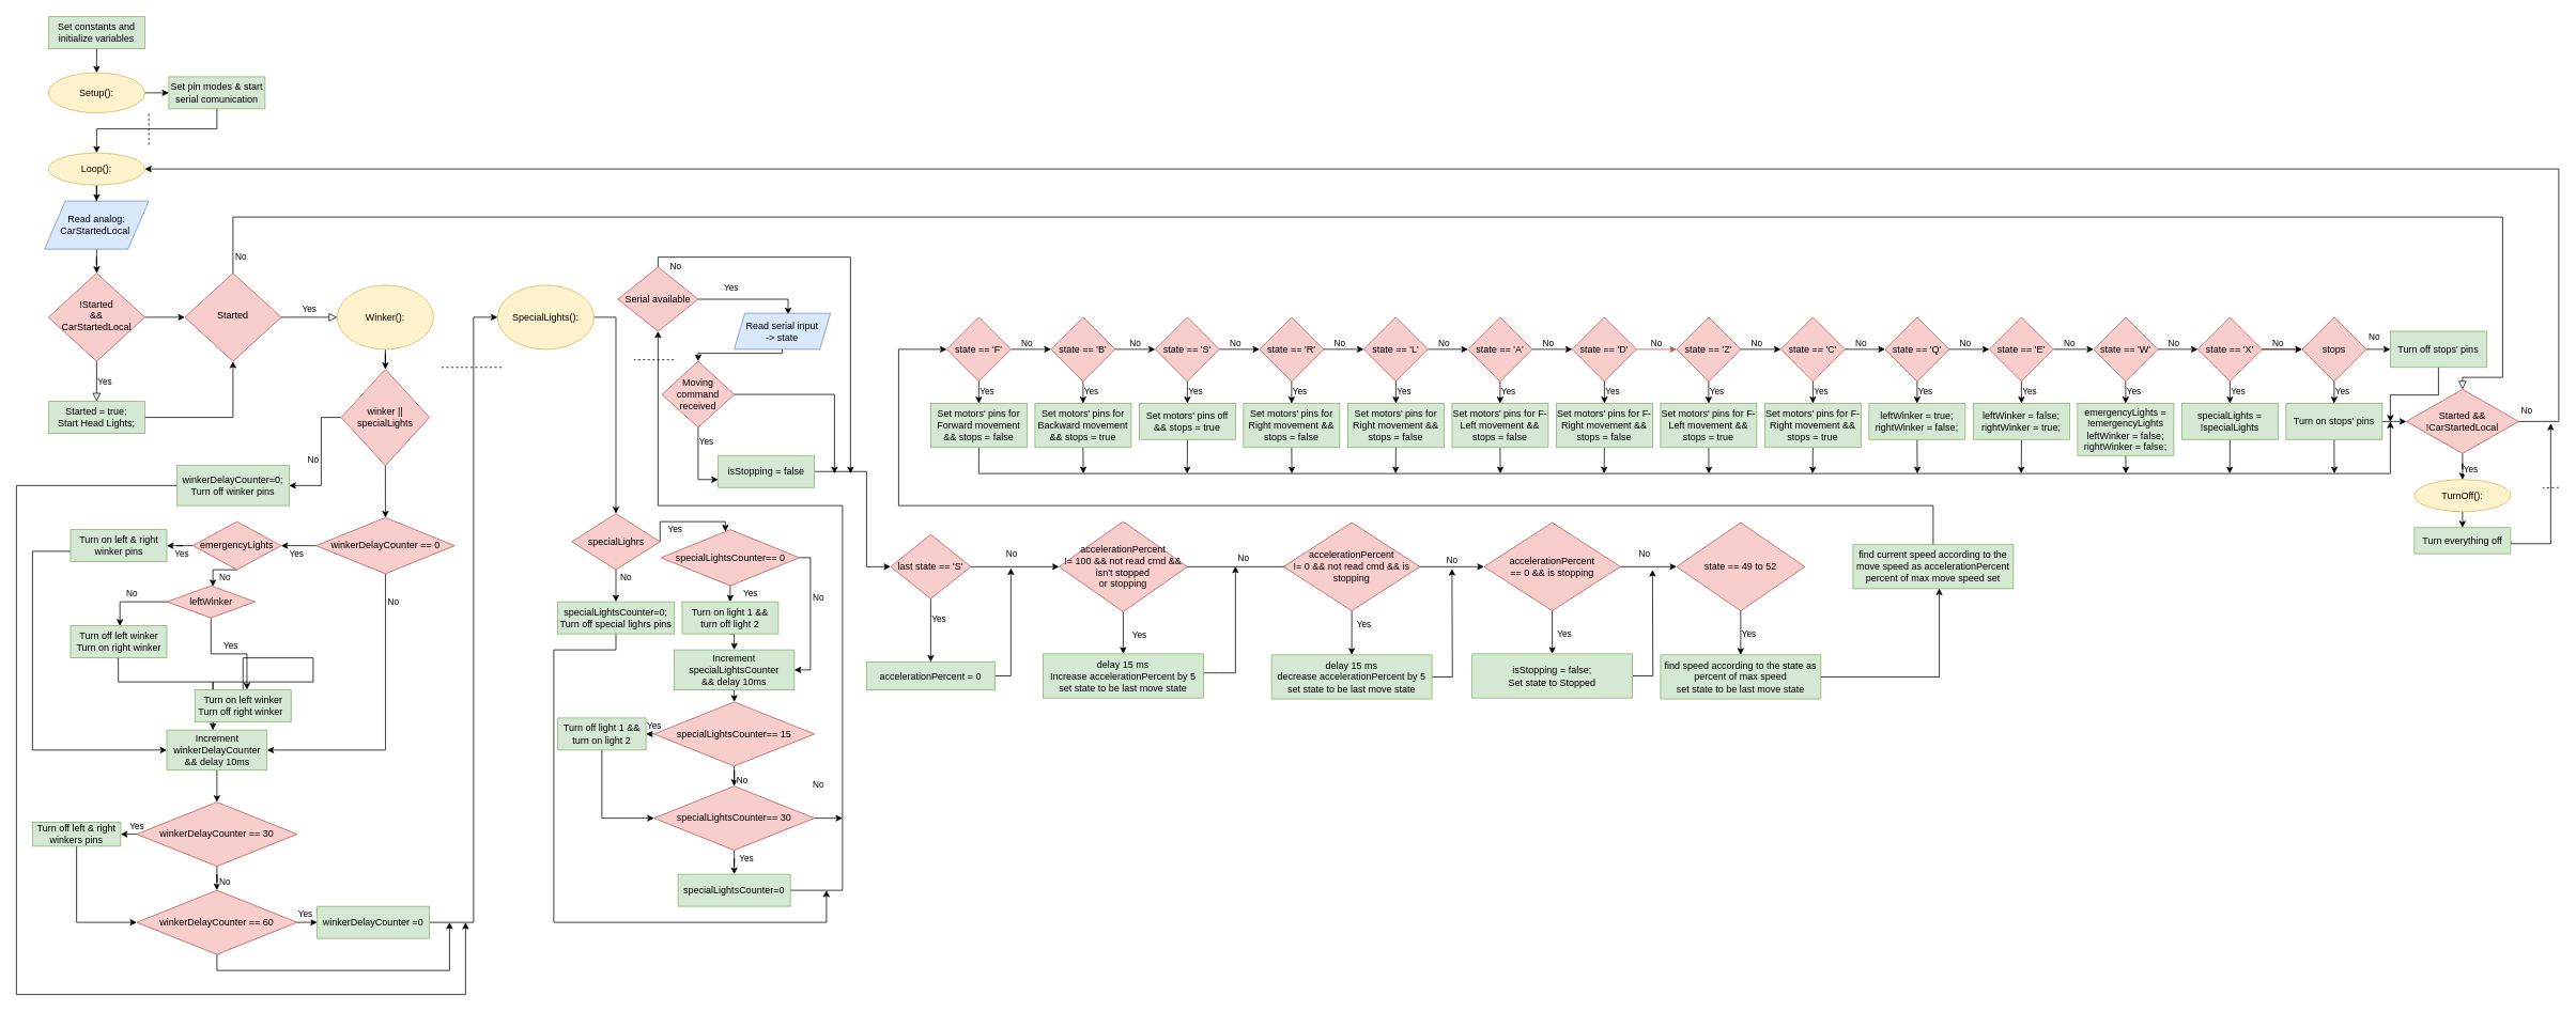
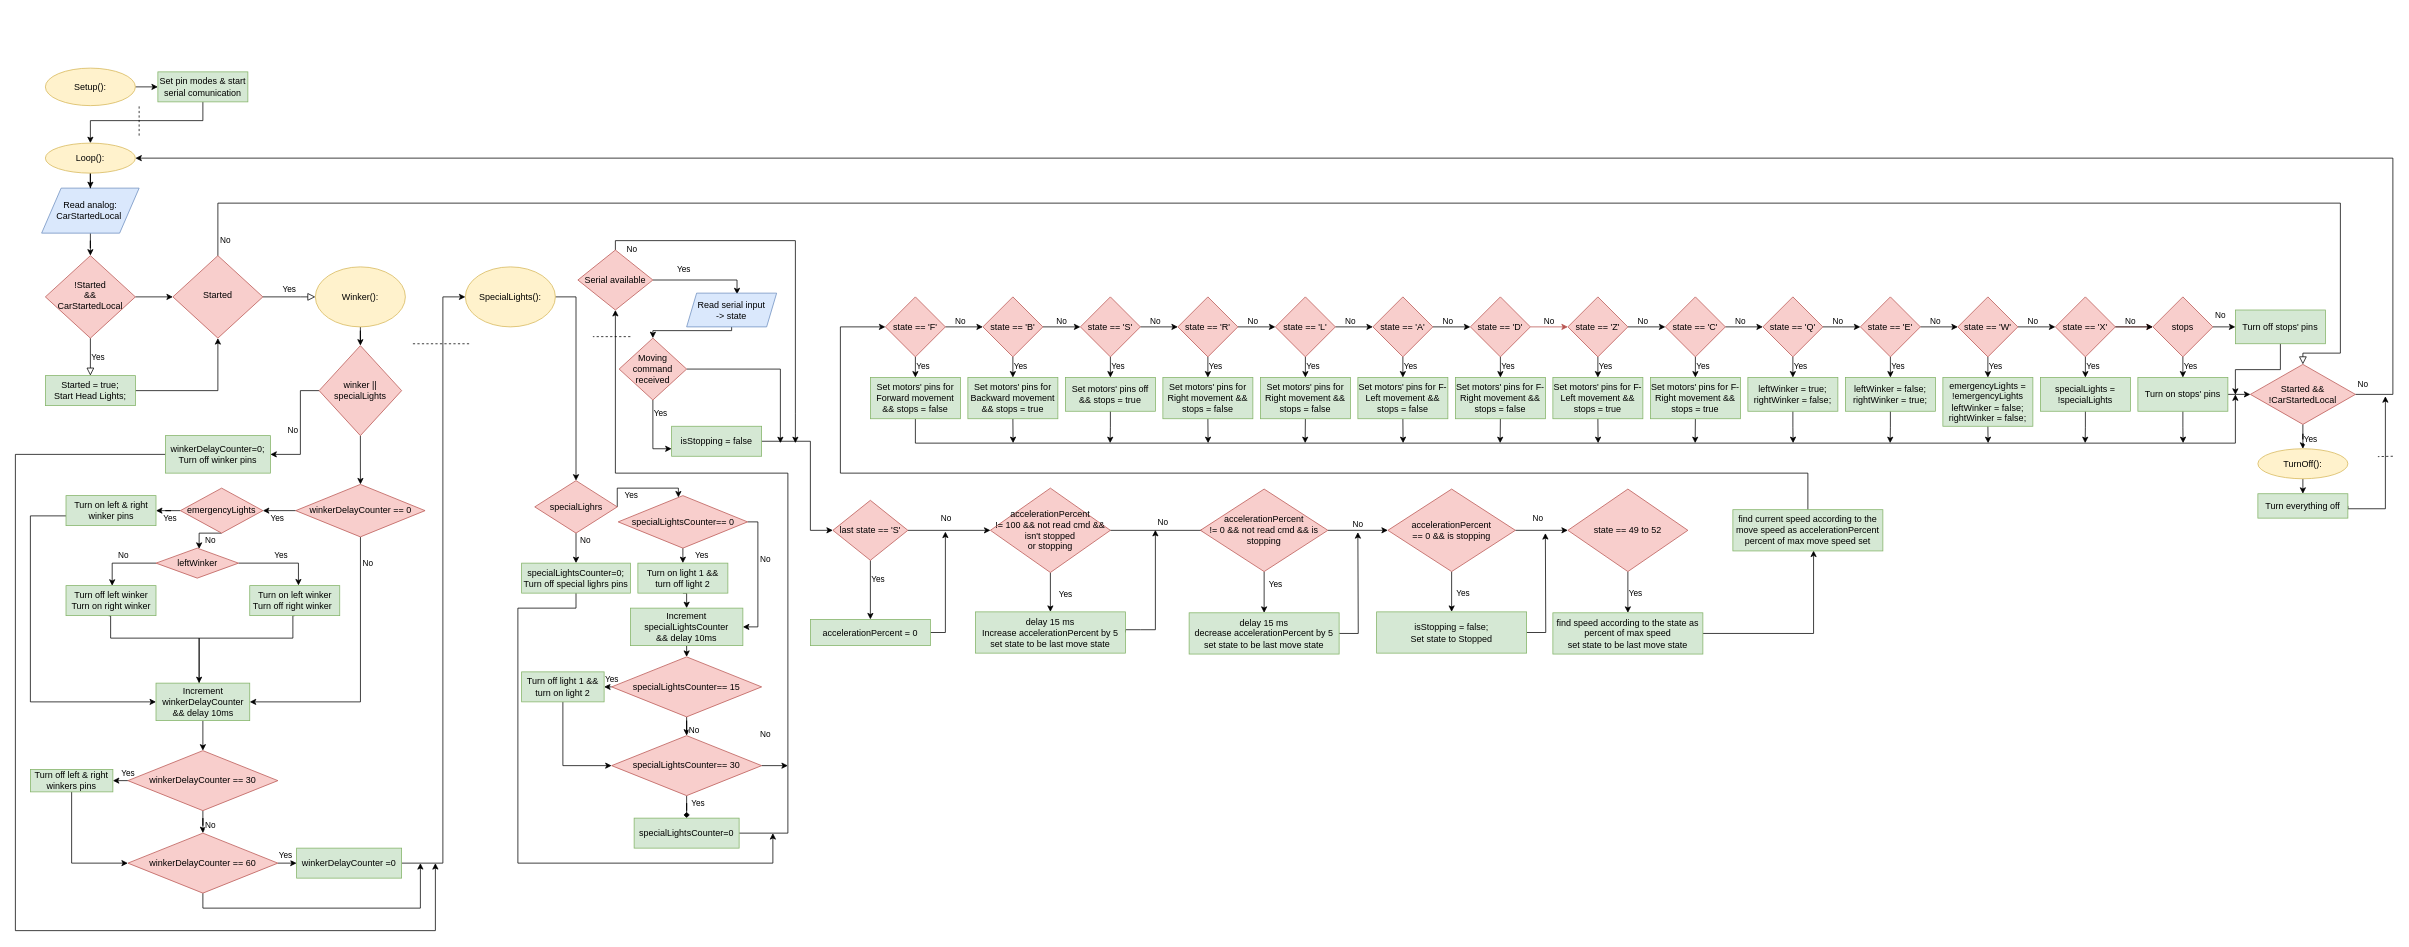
- <mxCell id="13" value="Set constants and initialize variables" style="rounded=0;whiteSpace=wrap;fillColor=#d5e8d4;strokeColor=#82b366;html=1;" parent="1" vertex="1"><mxGeometry x="60" y="20" width="120" height="40" as="geometry" /></mxCell>
- <mxCell id="14" value="" style="endArrow=classic;html=1;entryX=0.5;entryY=0;entryDx=0;entryDy=0;" parent="1" source="13" target="10" edge="1"><mxGeometry width="50" height="50" relative="1" as="geometry"><mxPoint x="100" y="110" as="sourcePoint" /><mxPoint x="150" y="60" as="targetPoint" /></mxGeometry></mxCell>
- <mxCell id="42" value="Turn on left winker&lt;br&gt;Turn off right winker&amp;nbsp;&amp;nbsp;" style="rounded=0;whiteSpace=wrap;fillColor=#d5e8d4;strokeColor=#82b366;html=1;" parent="1" vertex="1"><mxGeometry x="242.5" y="860" width="120" height="40" as="geometry" /></mxCell>
+ <mxCell id="42" value="Turn on left winker&lt;br&gt;Turn off right winker&amp;nbsp;&amp;nbsp;" style="rounded=0;whiteSpace=wrap;fillColor=#d5e8d4;strokeColor=#82b366;html=1;" parent="1" vertex="1"><mxGeometry x="332.5" y="780" width="120" height="40" as="geometry" /></mxCell>
- <mxCell id="70" value="Yes" style="edgeStyle=orthogonalEdgeStyle;rounded=0;orthogonalLoop=1;jettySize=auto;html=1;exitX=0.5;exitY=1;exitDx=0;exitDy=0;" parent="1" source="73" target="77" edge="1"><mxGeometry x="0.2" y="15" relative="1" as="geometry"><mxPoint as="offset" /></mxGeometry></mxCell>
+ <mxCell id="70" value="Yes" style="edgeStyle=orthogonalEdgeStyle;rounded=0;orthogonalLoop=1;jettySize=auto;html=1;exitX=0.5;exitY=1;exitDx=0;exitDy=0;endArrow=diamond;" parent="1" source="73" target="77" edge="1"><mxGeometry x="0.2" y="15" relative="1" as="geometry"><mxPoint as="offset" /></mxGeometry></mxCell>
